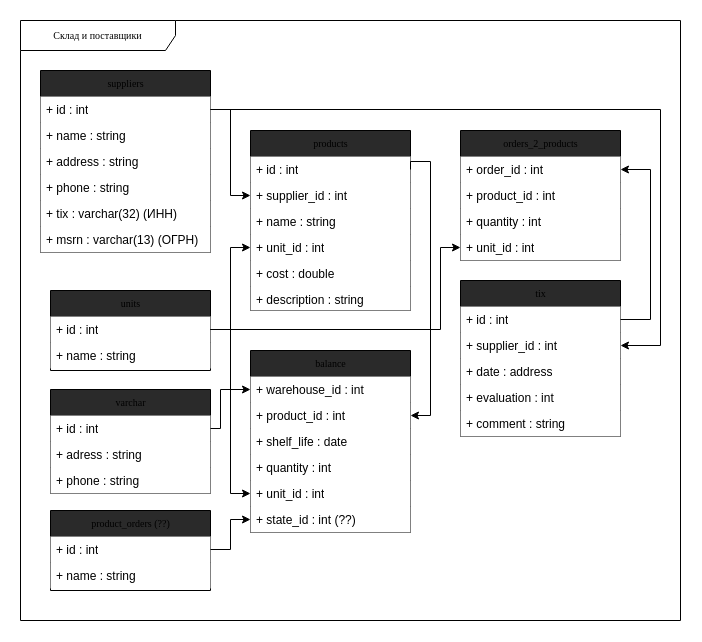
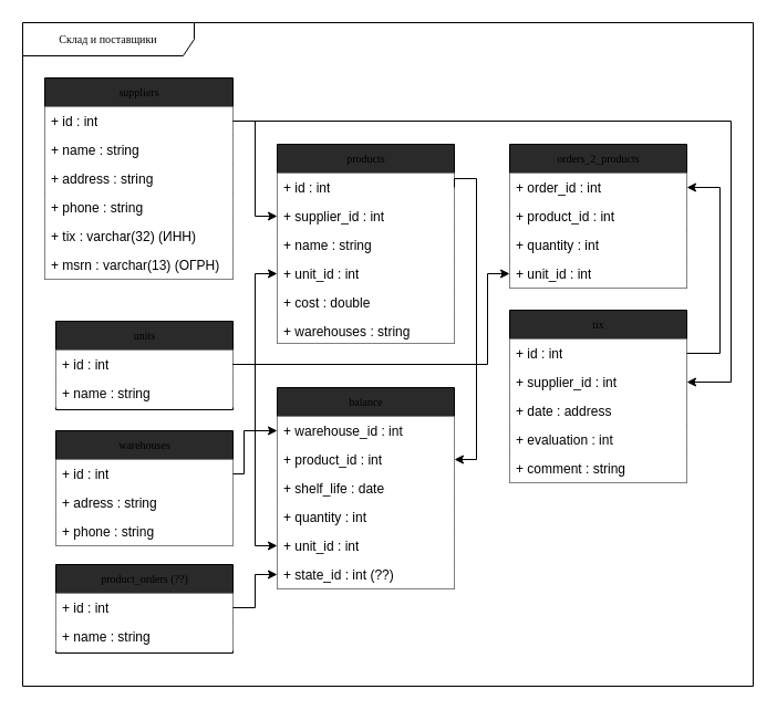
- <mxCell id="16" value="+ description : string" style="text;html=1;strokeColor=none;fillColor=default;align=left;verticalAlign=top;spacingLeft=4;spacingRight=4;whiteSpace=wrap;overflow=hidden;rotatable=0;points=[[0,0.5],[1,0.5]];portConstraint=eastwest;" parent="10" vertex="1"><mxGeometry y="156" width="160" height="24" as="geometry" /></mxCell>
+ <mxCell id="16" value="+ warehouses : string" style="text;html=1;strokeColor=none;fillColor=default;align=left;verticalAlign=top;spacingLeft=4;spacingRight=4;whiteSpace=wrap;overflow=hidden;rotatable=0;points=[[0,0.5],[1,0.5]];portConstraint=eastwest;" parent="10" vertex="1"><mxGeometry y="156" width="160" height="24" as="geometry" /></mxCell>
- <mxCell id="29" value="varchar" style="swimlane;html=1;fontStyle=0;childLayout=stackLayout;horizontal=1;startSize=26;fillColor=#2A2A2A;horizontalStack=0;resizeParent=1;resizeLast=0;collapsible=1;marginBottom=0;swimlaneFillColor=default;rounded=0;shadow=0;comic=0;labelBackgroundColor=#2A2A2A;strokeWidth=1;fontFamily=Verdana;fontSize=10;align=center;" parent="1" vertex="1"><mxGeometry x="50" y="389" width="160" height="104" as="geometry"><mxRectangle x="270" y="280" width="80" height="26" as="alternateBounds" /></mxGeometry></mxCell>
+ <mxCell id="29" value="warehouses" style="swimlane;html=1;fontStyle=0;childLayout=stackLayout;horizontal=1;startSize=26;fillColor=#2A2A2A;horizontalStack=0;resizeParent=1;resizeLast=0;collapsible=1;marginBottom=0;swimlaneFillColor=default;rounded=0;shadow=0;comic=0;labelBackgroundColor=#2A2A2A;strokeWidth=1;fontFamily=Verdana;fontSize=10;align=center;" parent="1" vertex="1"><mxGeometry x="50" y="389" width="160" height="104" as="geometry"><mxRectangle x="270" y="280" width="80" height="26" as="alternateBounds" /></mxGeometry></mxCell>
